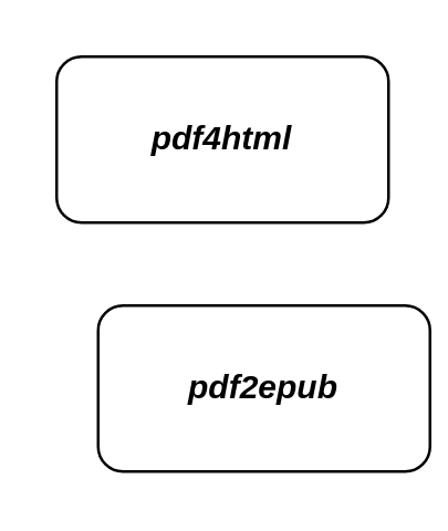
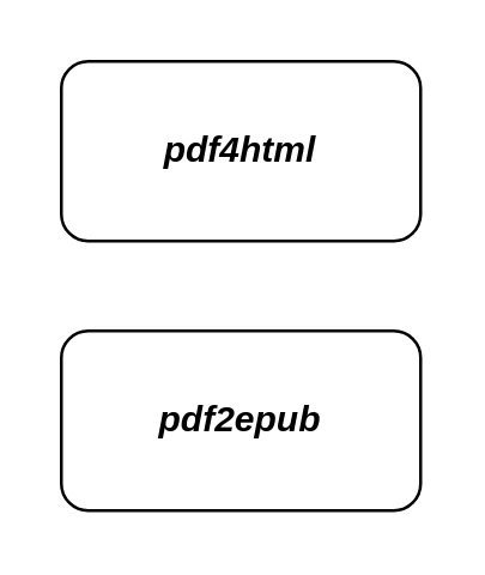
- <mxCell id="3" value="&lt;b&gt;&lt;i&gt;pdf2epub&lt;/i&gt;&lt;/b&gt;" style="rounded=1;whiteSpace=wrap;html=1;fillColor=default;" vertex="1" parent="1"><mxGeometry x="35" y="110" width="120" height="60" as="geometry" /></mxCell>
+ <mxCell id="3" value="&lt;b&gt;&lt;i&gt;pdf2epub&lt;/i&gt;&lt;/b&gt;" style="rounded=1;whiteSpace=wrap;html=1;fillColor=default;" vertex="1" parent="1"><mxGeometry x="20" y="110" width="120" height="60" as="geometry" /></mxCell>
